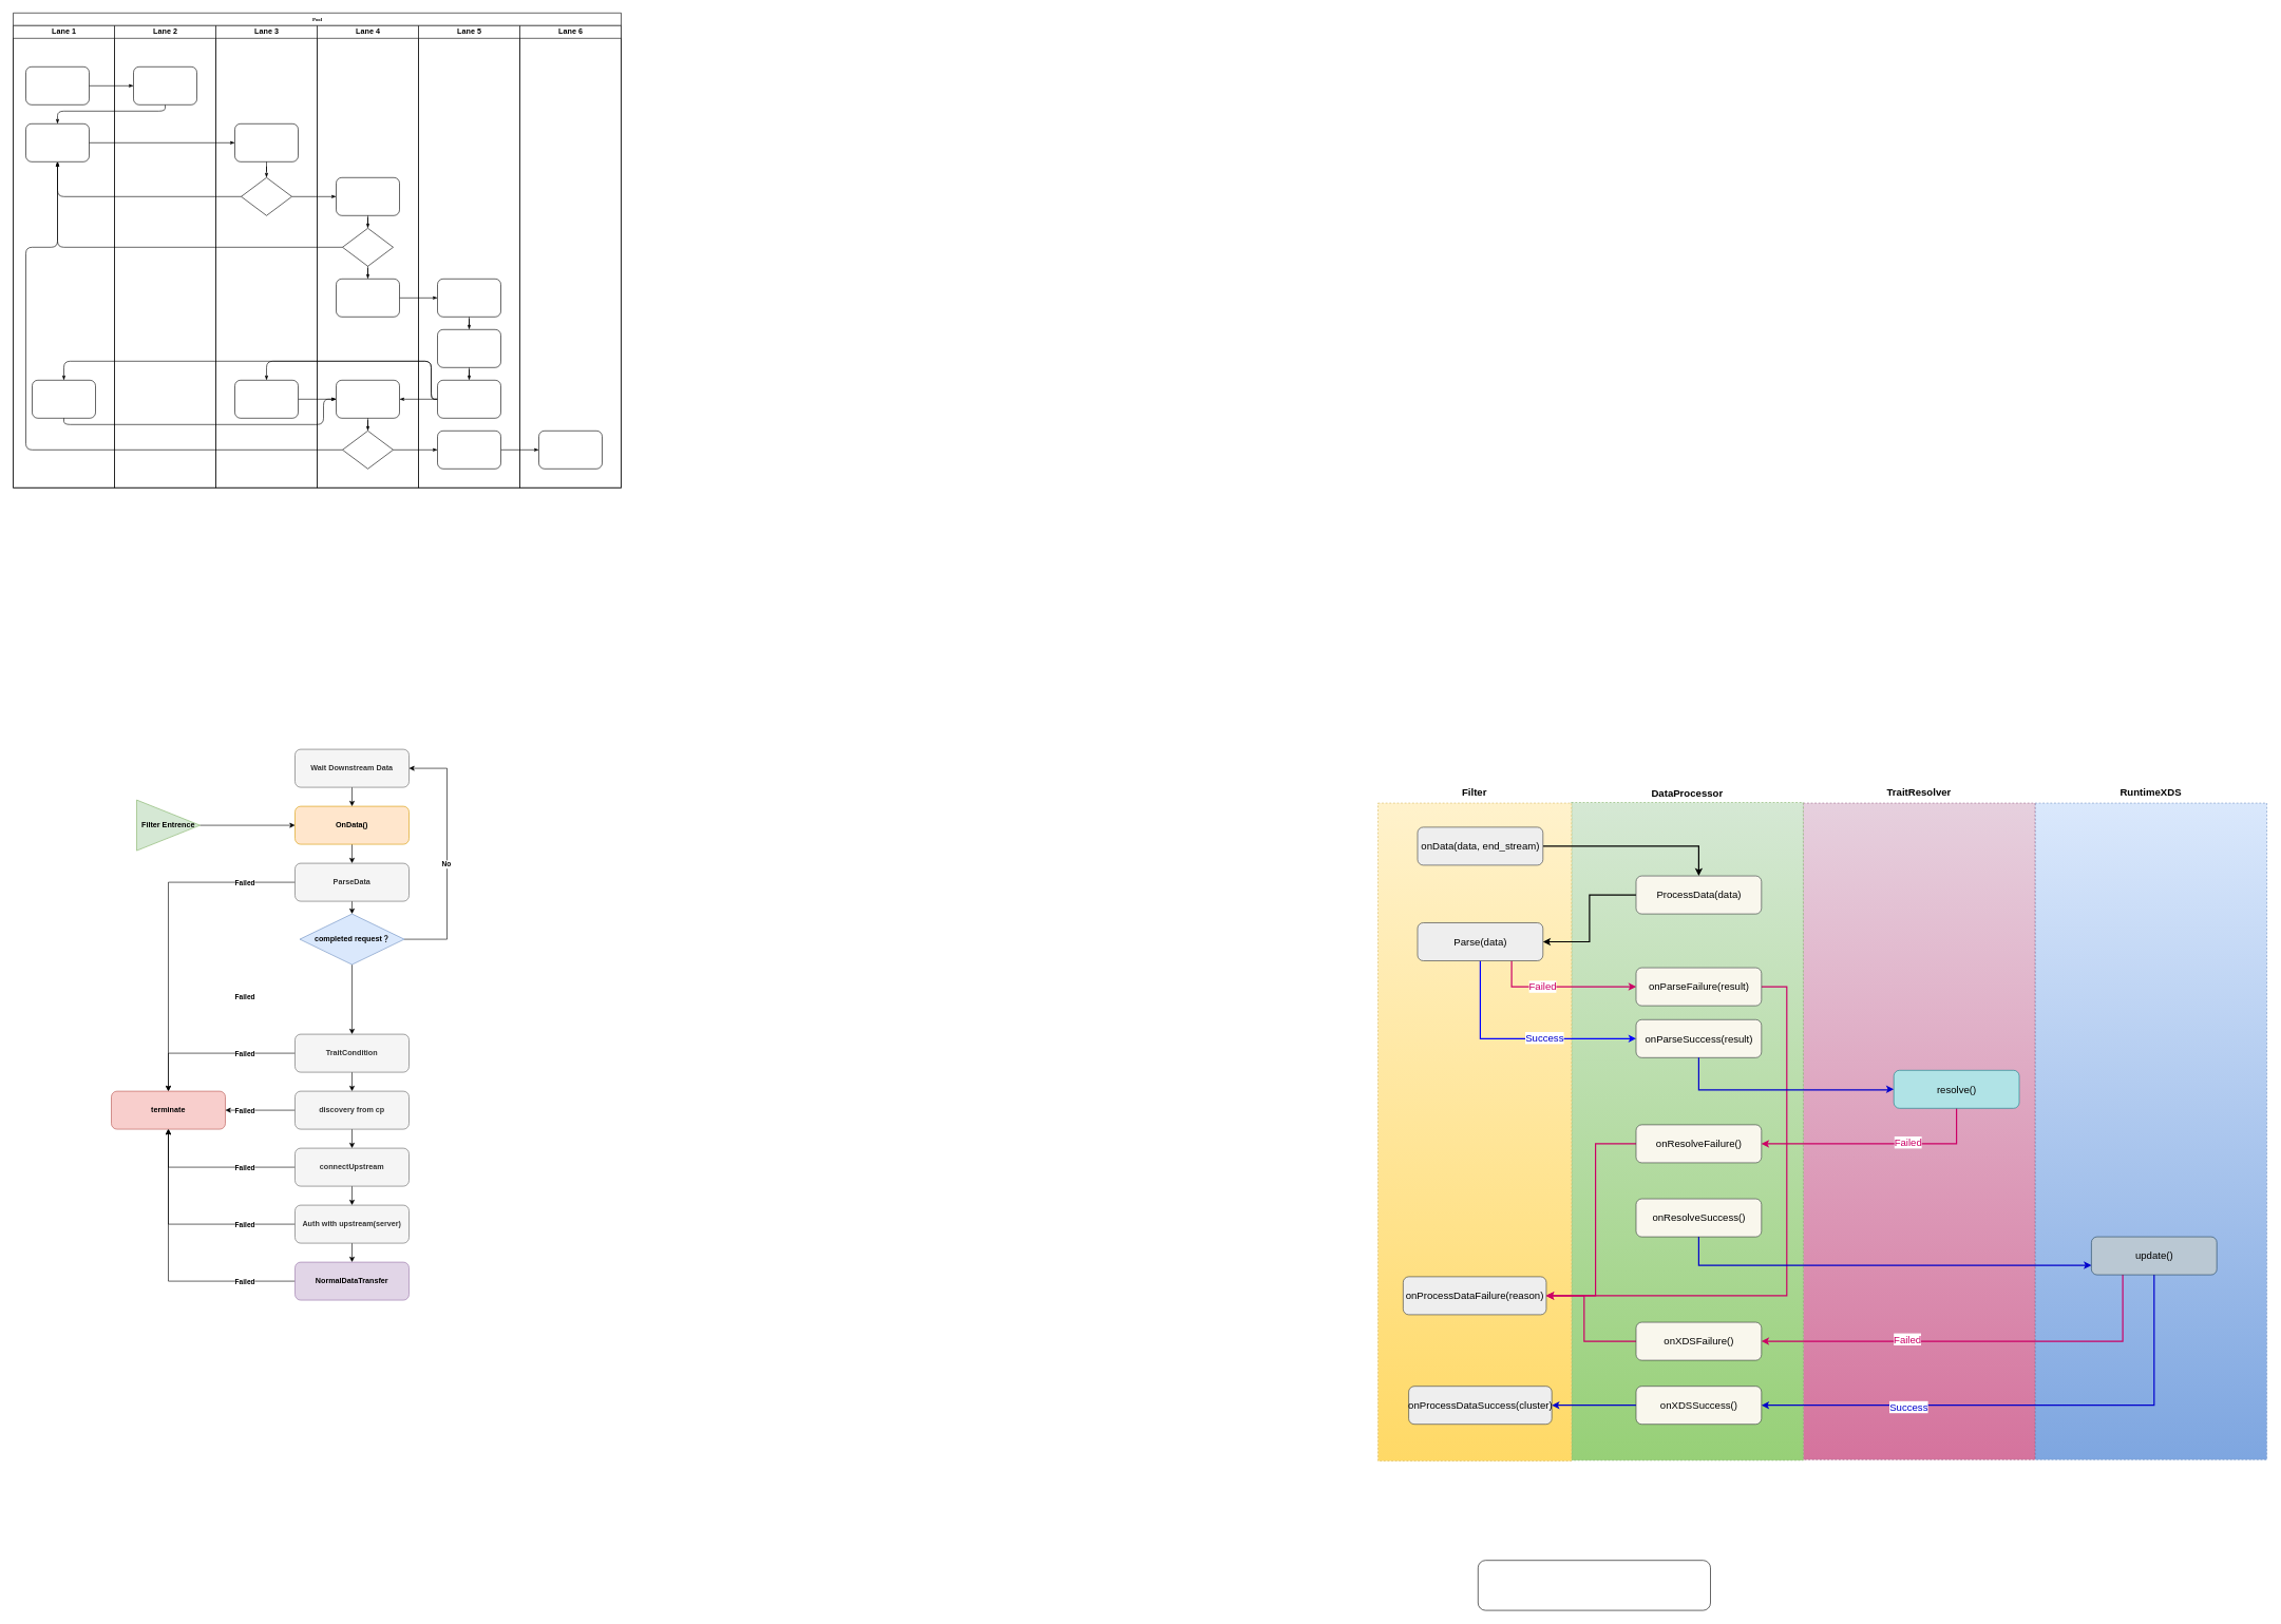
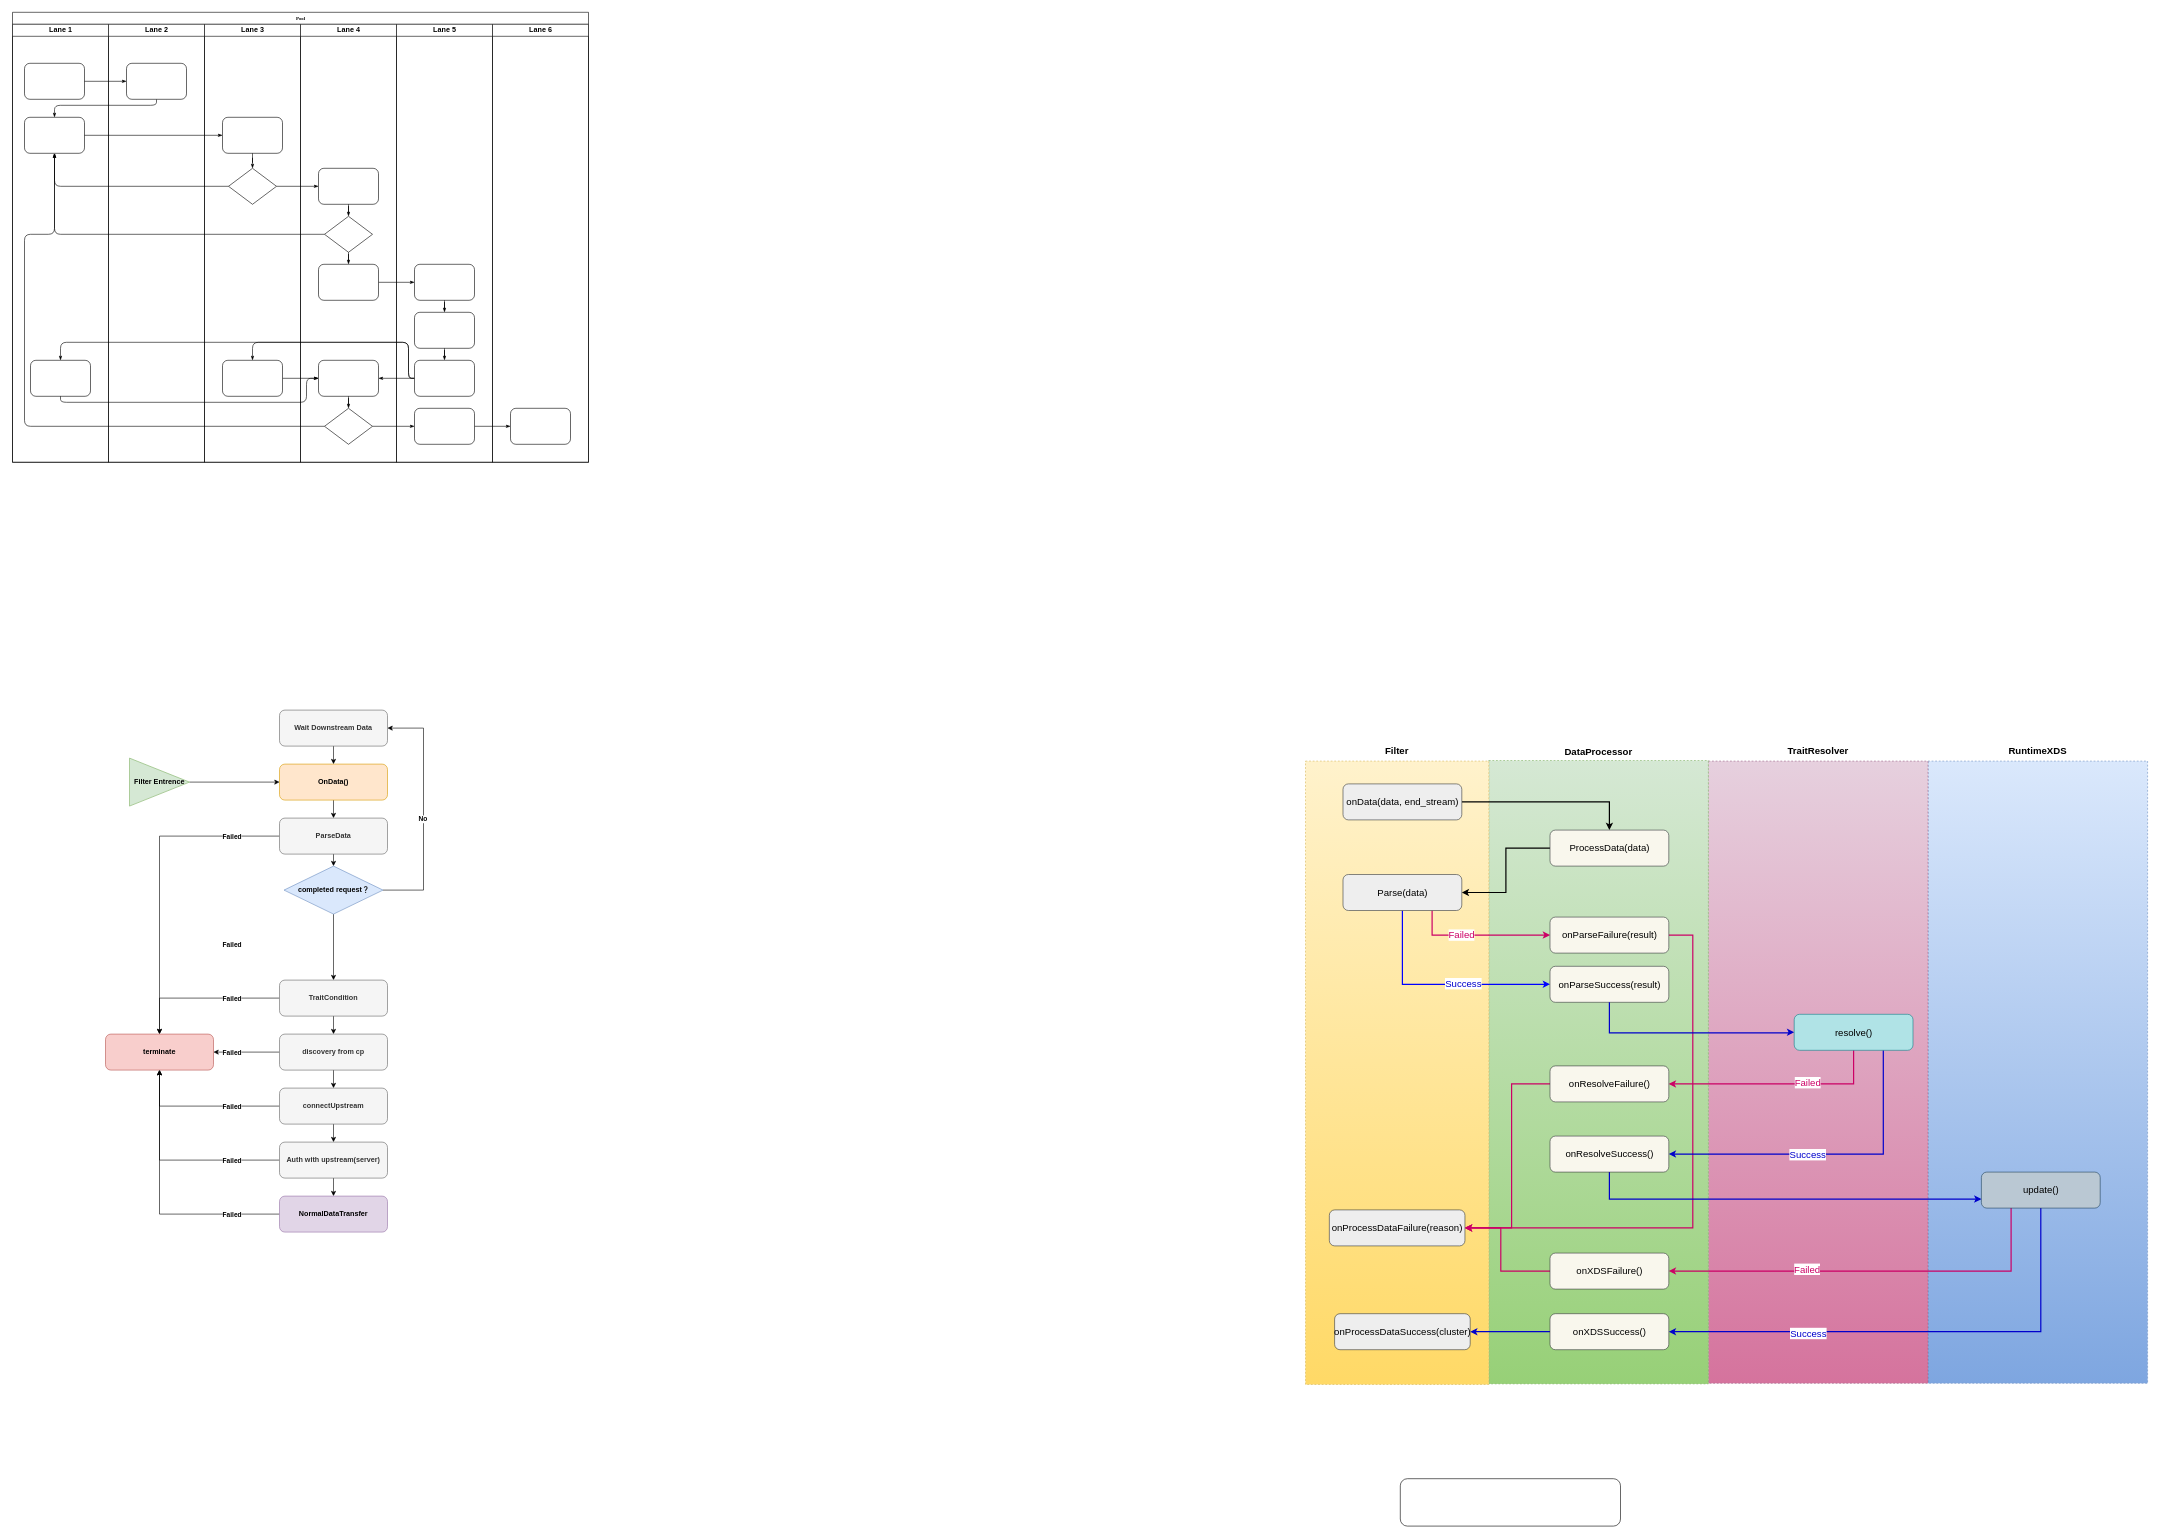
+ <mxCell id="104" style="edgeStyle=orthogonalEdgeStyle;rounded=0;orthogonalLoop=1;jettySize=auto;html=1;exitX=0.75;exitY=1;exitDx=0;exitDy=0;entryX=1;entryY=0.5;entryDx=0;entryDy=0;fontSize=16;strokeColor=#0000CC;strokeWidth=2;" edge="1" parent="1" source="108" target="110"><mxGeometry relative="1" as="geometry" /></mxCell>
+ <mxCell id="105" value="Success" style="edgeLabel;html=1;align=center;verticalAlign=middle;resizable=0;points=[];fontSize=16;fontColor=#0000CC;" vertex="1" connectable="0" parent="104"><mxGeometry x="0.132" relative="1" as="geometry"><mxPoint as="offset" /></mxGeometry></mxCell>
